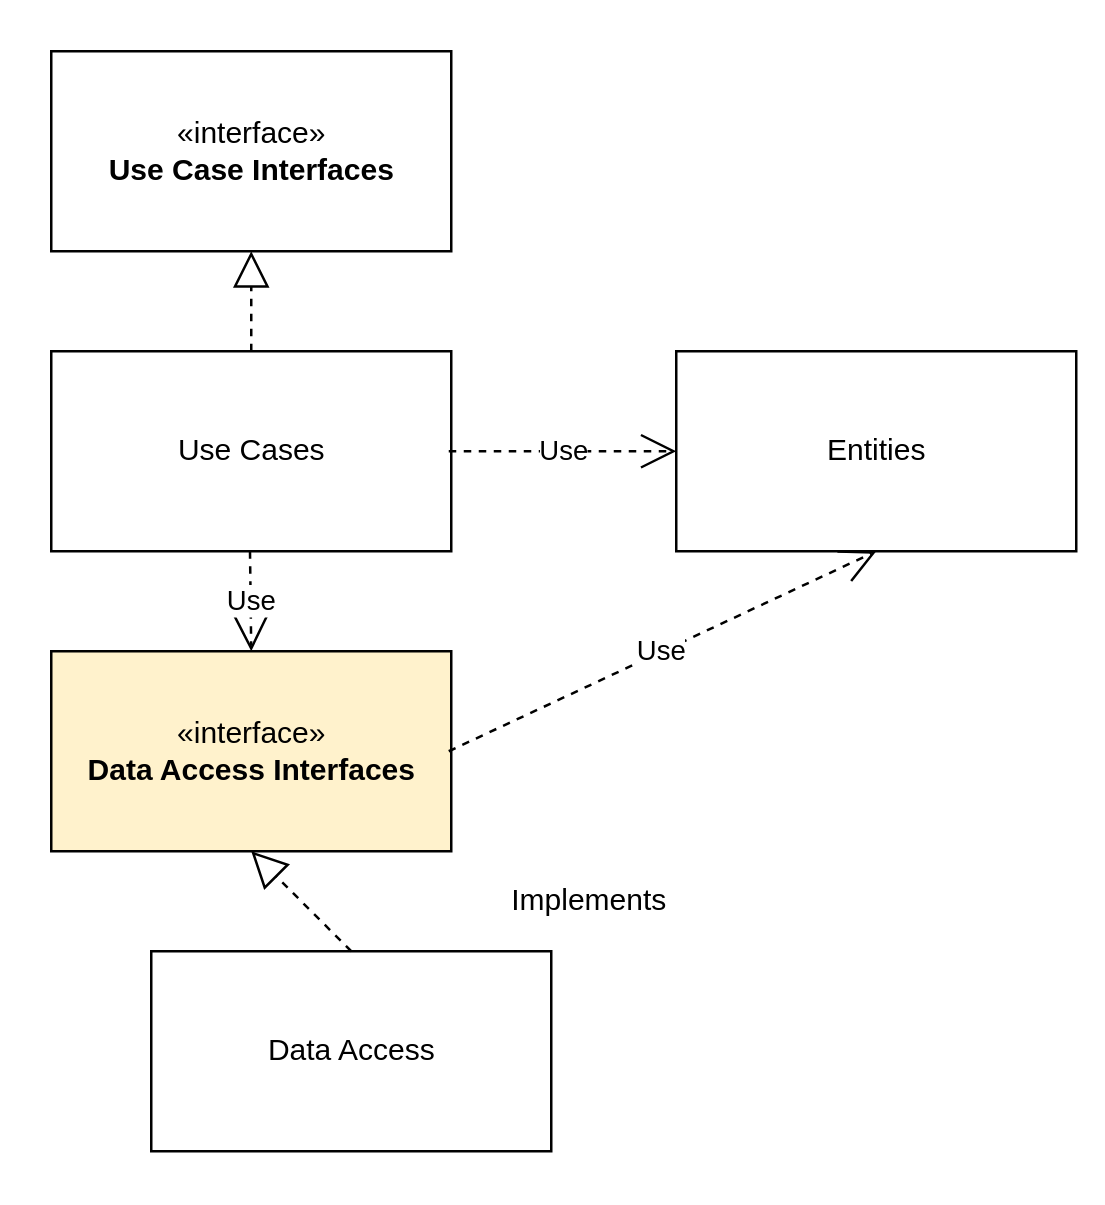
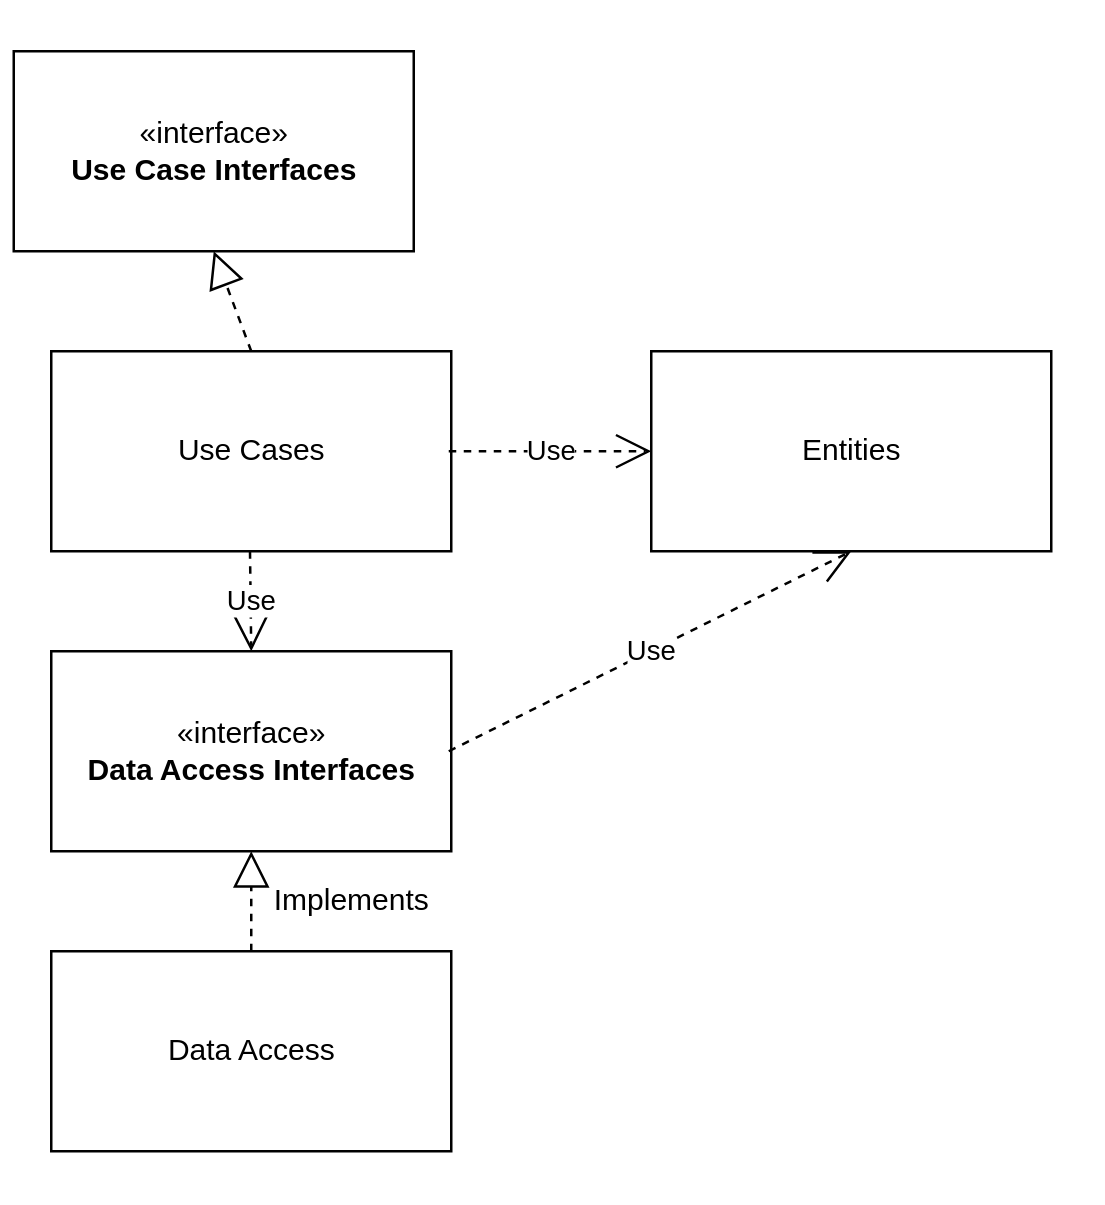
- <mxCell id="11" value="«interface»&lt;br&gt;&lt;b&gt;Use Case Interfaces&lt;/b&gt;" style="html=1;" vertex="1" parent="1"><mxGeometry x="20" y="20" width="160" height="80" as="geometry" /></mxCell>
+ <mxCell id="11" value="«interface»&lt;br&gt;&lt;b&gt;Use Case Interfaces&lt;/b&gt;" style="html=1;" vertex="1" parent="1"><mxGeometry x="5" y="20" width="160" height="80" as="geometry" /></mxCell>
- <mxCell id="4" value="Entities" style="html=1;" vertex="1" parent="1"><mxGeometry x="270" y="140" width="160" height="80" as="geometry" /></mxCell>
+ <mxCell id="4" value="Entities" style="html=1;" vertex="1" parent="1"><mxGeometry x="260" y="140" width="160" height="80" as="geometry" /></mxCell>
- <mxCell id="6" value="«interface»&lt;br&gt;&lt;b&gt;Data Access Interfaces&lt;/b&gt;" style="html=1;fillColor=#fff2cc;" vertex="1" parent="1"><mxGeometry x="20" y="260" width="160" height="80" as="geometry" /></mxCell>
+ <mxCell id="6" value="«interface»&lt;br&gt;&lt;b&gt;Data Access Interfaces&lt;/b&gt;" style="html=1;" vertex="1" parent="1"><mxGeometry x="20" y="260" width="160" height="80" as="geometry" /></mxCell>
- <mxCell id="10" value="Implements" style="text;html=1;align=center;verticalAlign=middle;resizable=0;points=[];autosize=1;" vertex="1" parent="1"><mxGeometry x="195" y="350" width="80" height="20" as="geometry" /></mxCell>
+ <mxCell id="10" value="Implements" style="text;html=1;align=center;verticalAlign=middle;resizable=0;points=[];autosize=1;" vertex="1" parent="1"><mxGeometry x="100" y="350" width="80" height="20" as="geometry" /></mxCell>
- <mxCell id="3" value="Data Access" style="html=1;" vertex="1" parent="1"><mxGeometry x="60" y="380" width="160" height="80" as="geometry" /></mxCell>
+ <mxCell id="3" value="Data Access" style="html=1;" vertex="1" parent="1"><mxGeometry x="20" y="380" width="160" height="80" as="geometry" /></mxCell>
